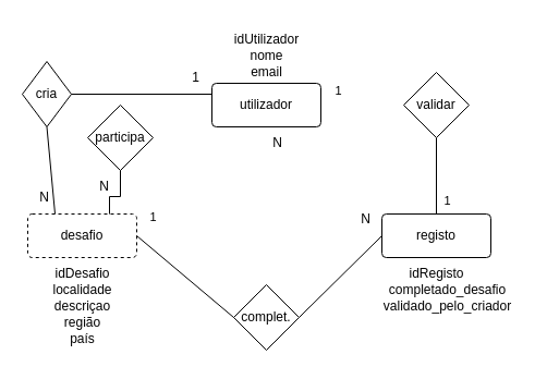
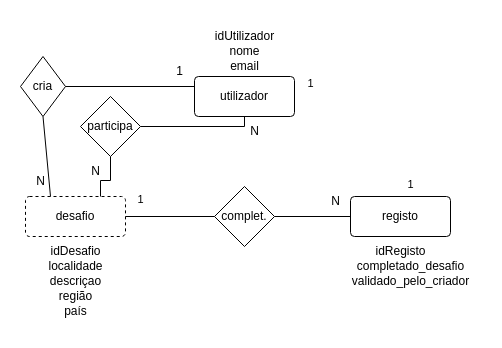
- <mxCell id="8" value="validar" style="rhombus;whiteSpace=wrap;html=1;" parent="1" vertex="1"><mxGeometry x="370" y="66" width="60" height="60" as="geometry" /></mxCell>
+ <mxCell id="29" value="" style="endArrow=none;html=1;rounded=0;exitX=0.5;exitY=1;exitDx=0;exitDy=0;entryX=1;entryY=0.5;entryDx=0;entryDy=0;" parent="1" source="5" target="30" edge="1"><mxGeometry width="50" height="50" relative="1" as="geometry"><mxPoint x="190" y="110" as="sourcePoint" /><mxPoint x="160" y="106" as="targetPoint" /><Array as="points"><mxPoint x="244" y="126" /></Array></mxGeometry></mxCell>
- <mxCell id="9" value="" style="endArrow=none;html=1;rounded=0;entryX=0.5;entryY=1;entryDx=0;entryDy=0;" parent="1" source="6" target="8" edge="1"><mxGeometry width="50" height="50" relative="1" as="geometry"><mxPoint x="470" y="90" as="sourcePoint" /><mxPoint x="375" y="-10" as="targetPoint" /></mxGeometry></mxCell>
- <mxCell id="22" value="complet." style="rhombus;whiteSpace=wrap;html=1;" parent="1" vertex="1"><mxGeometry x="214" y="261" width="60" height="60" as="geometry" /></mxCell>
+ <mxCell id="22" value="complet." style="rhombus;whiteSpace=wrap;html=1;" parent="1" vertex="1"><mxGeometry x="214" y="186" width="60" height="60" as="geometry" /></mxCell>
